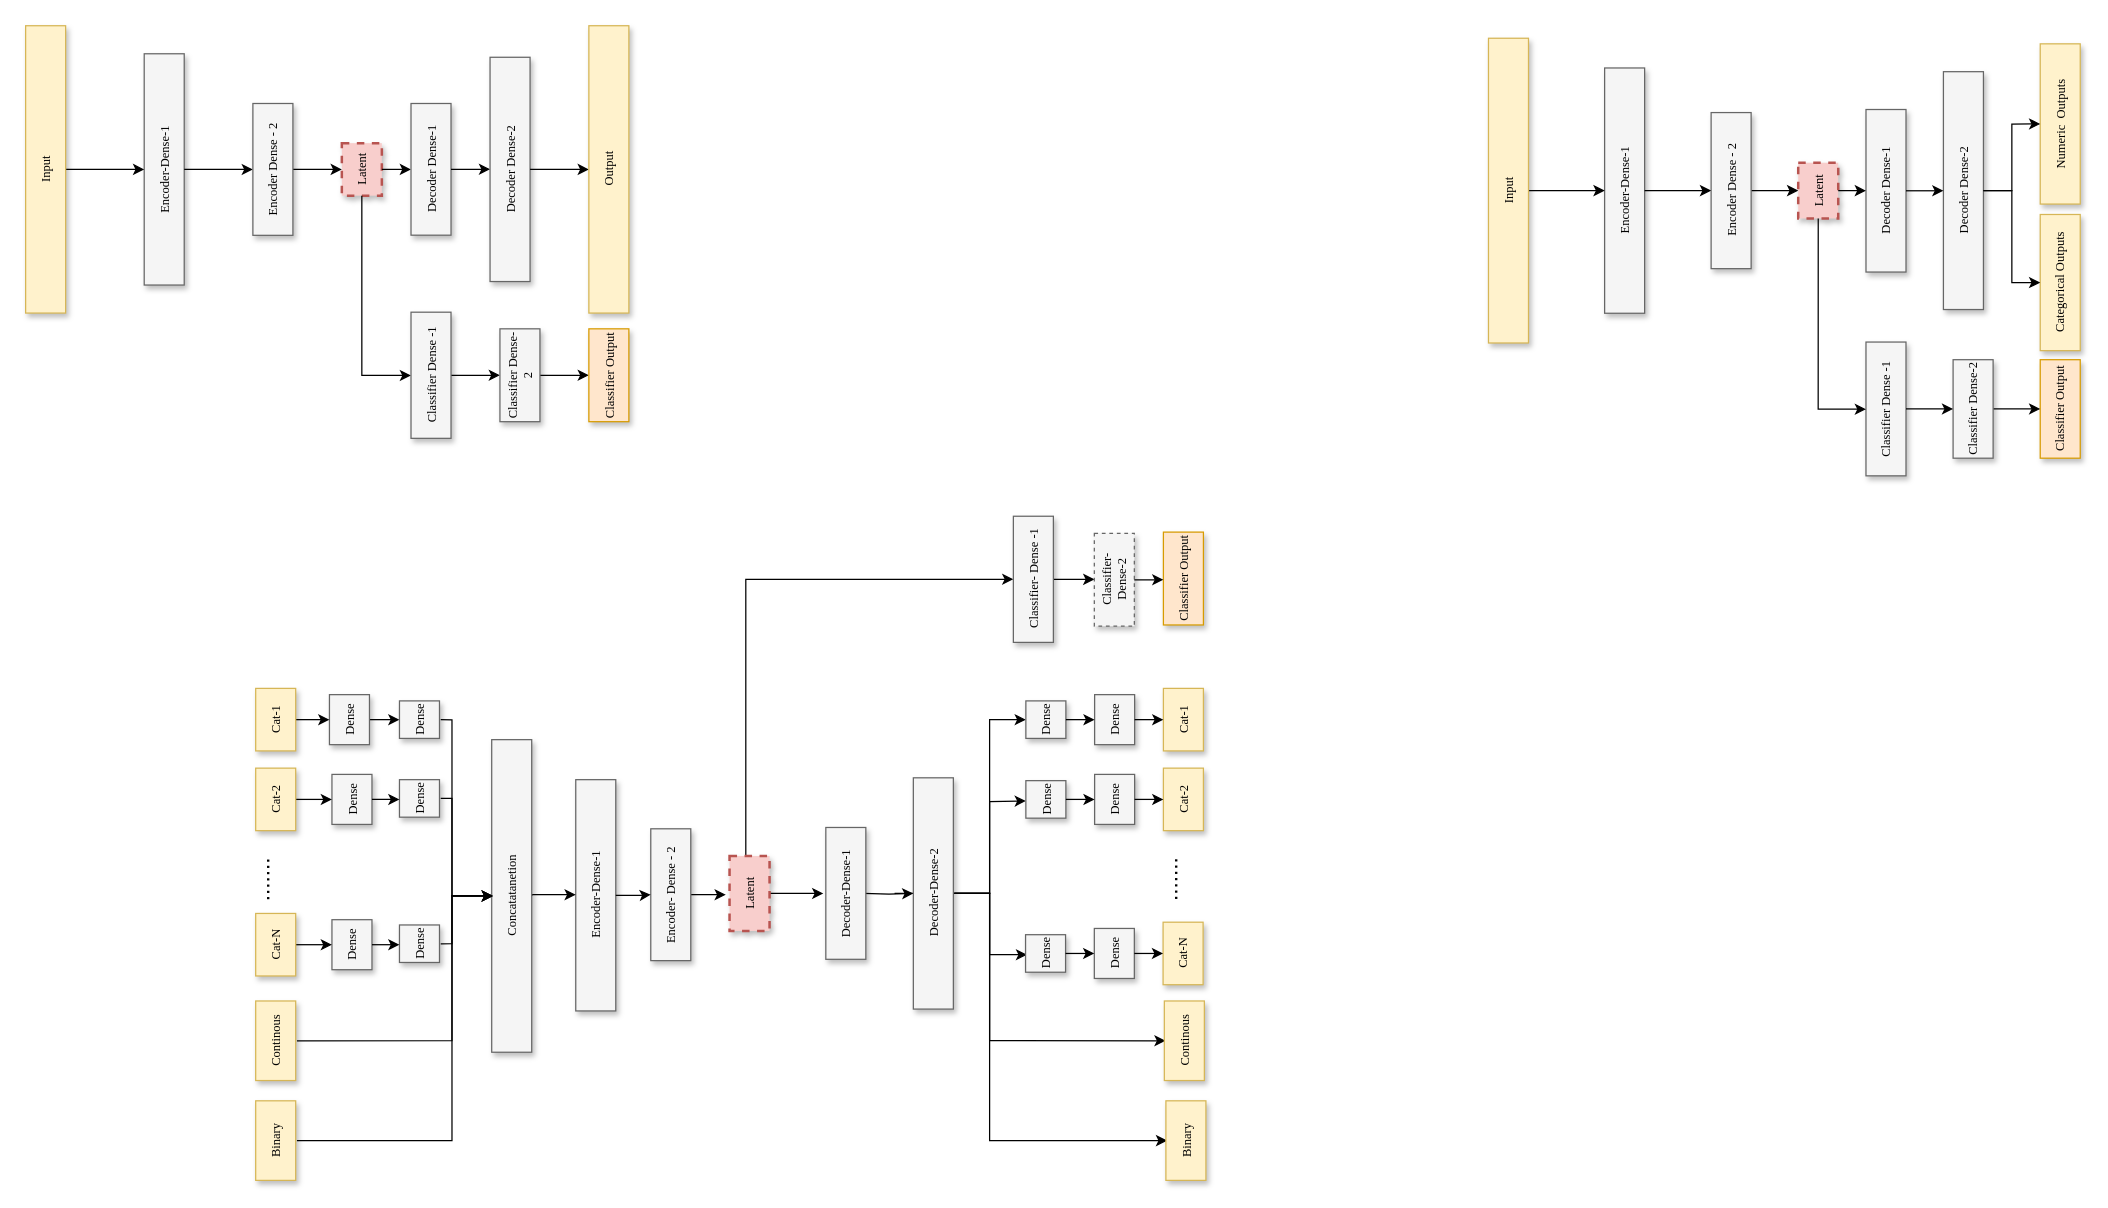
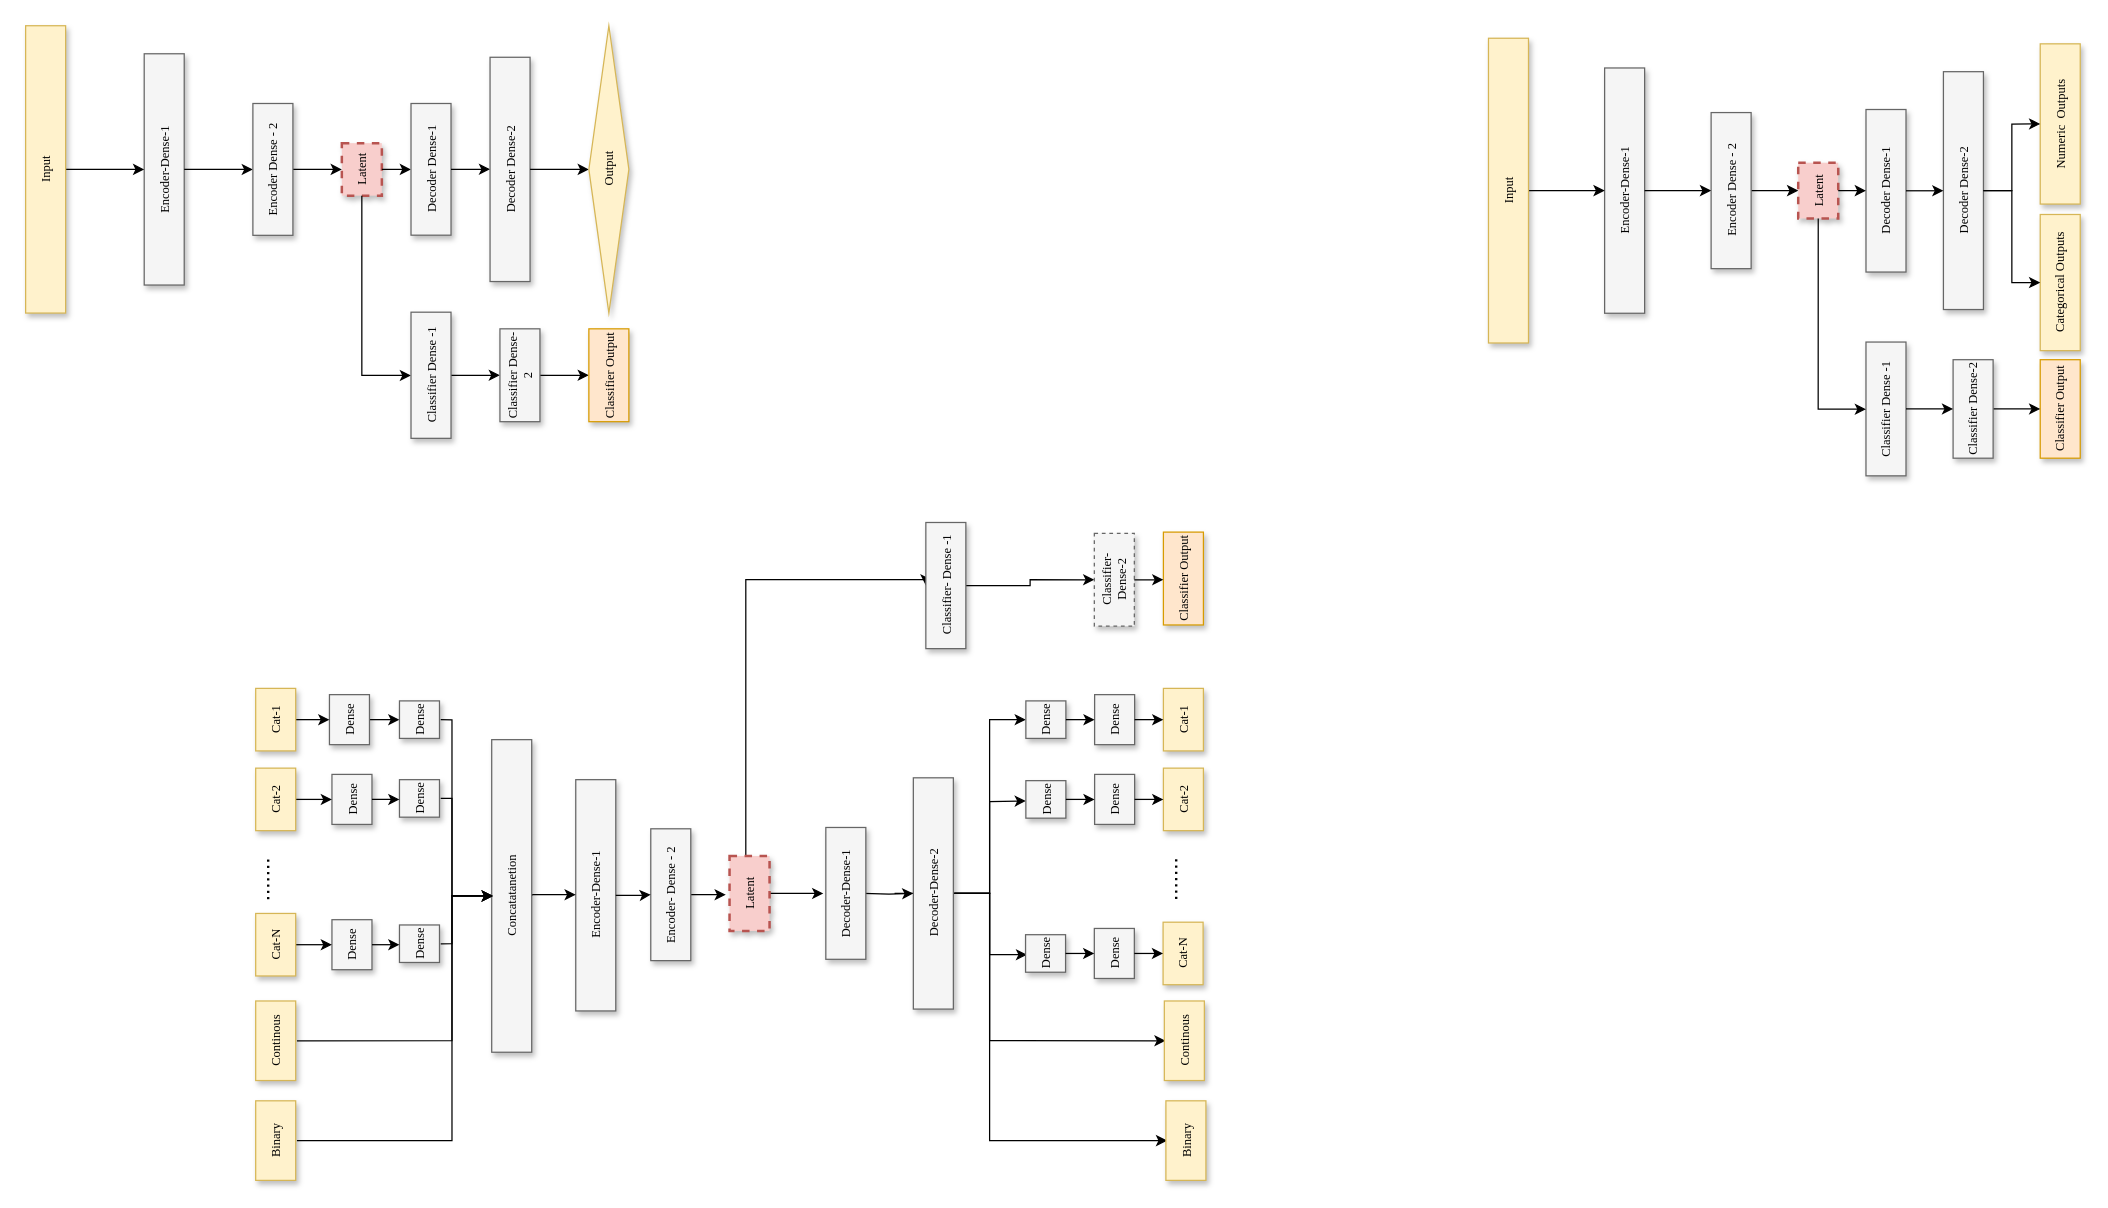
- <mxCell id="27" value="Output" style="whiteSpace=wrap;html=1;shadow=1;fontSize=10;fillColor=#fff2cc;strokeColor=#d6b656;horizontal=0;fontFamily=Tahoma;" parent="1" vertex="1"><mxGeometry x="470.484" y="20" width="32" height="229.809" as="geometry" /></mxCell>
+ <mxCell id="27" value="Output" style="rhombus;whiteSpace=wrap;html=1;shadow=1;fontSize=10;fillColor=#fff2cc;strokeColor=#d6b656;horizontal=0;fontFamily=Tahoma;" parent="1" vertex="1"><mxGeometry x="470.484" y="20" width="32" height="229.809" as="geometry" /></mxCell>
- <mxCell id="35" value="Classifier- Dense -1" style="whiteSpace=wrap;html=1;shadow=1;fontSize=10;fillColor=#f5f5f5;strokeColor=#666666;horizontal=0;fontFamily=Tahoma;" parent="1" vertex="1"><mxGeometry x="809.996" y="412.308" width="32" height="100.892" as="geometry" /></mxCell>
+ <mxCell id="35" value="Classifier- Dense -1" style="whiteSpace=wrap;html=1;shadow=1;fontSize=10;fillColor=#f5f5f5;strokeColor=#666666;horizontal=0;fontFamily=Tahoma;" parent="1" vertex="1"><mxGeometry x="739.996" y="417.308" width="32" height="100.892" as="geometry" /></mxCell>
